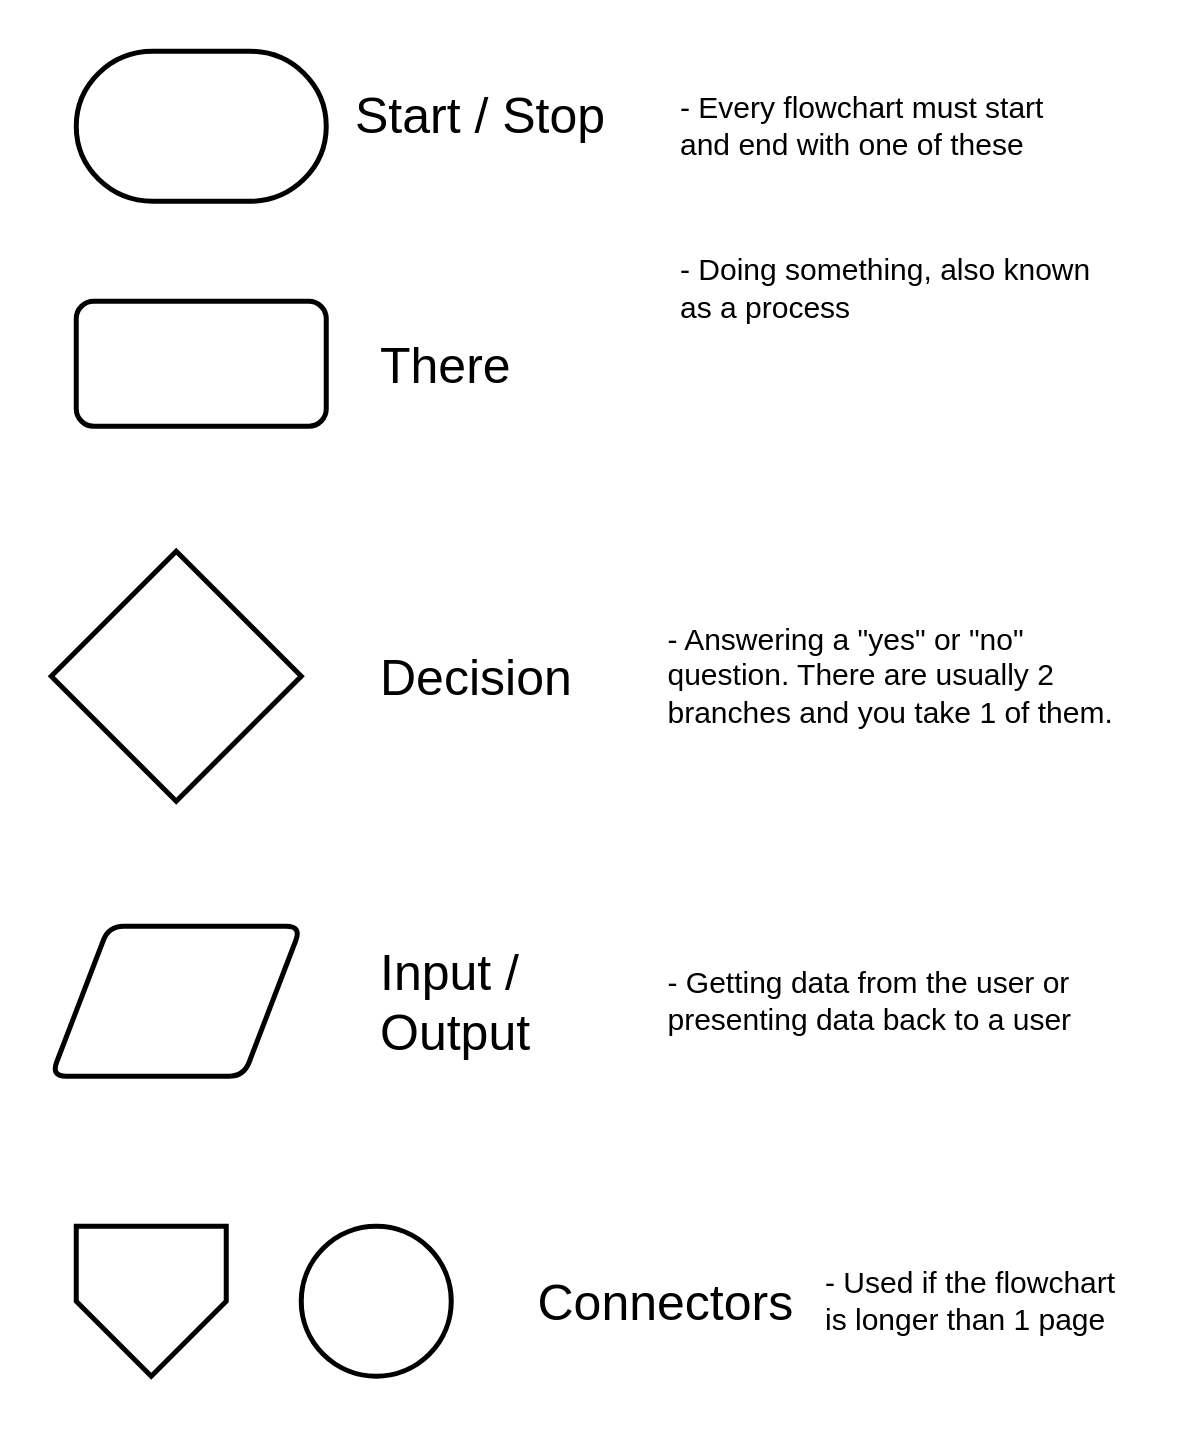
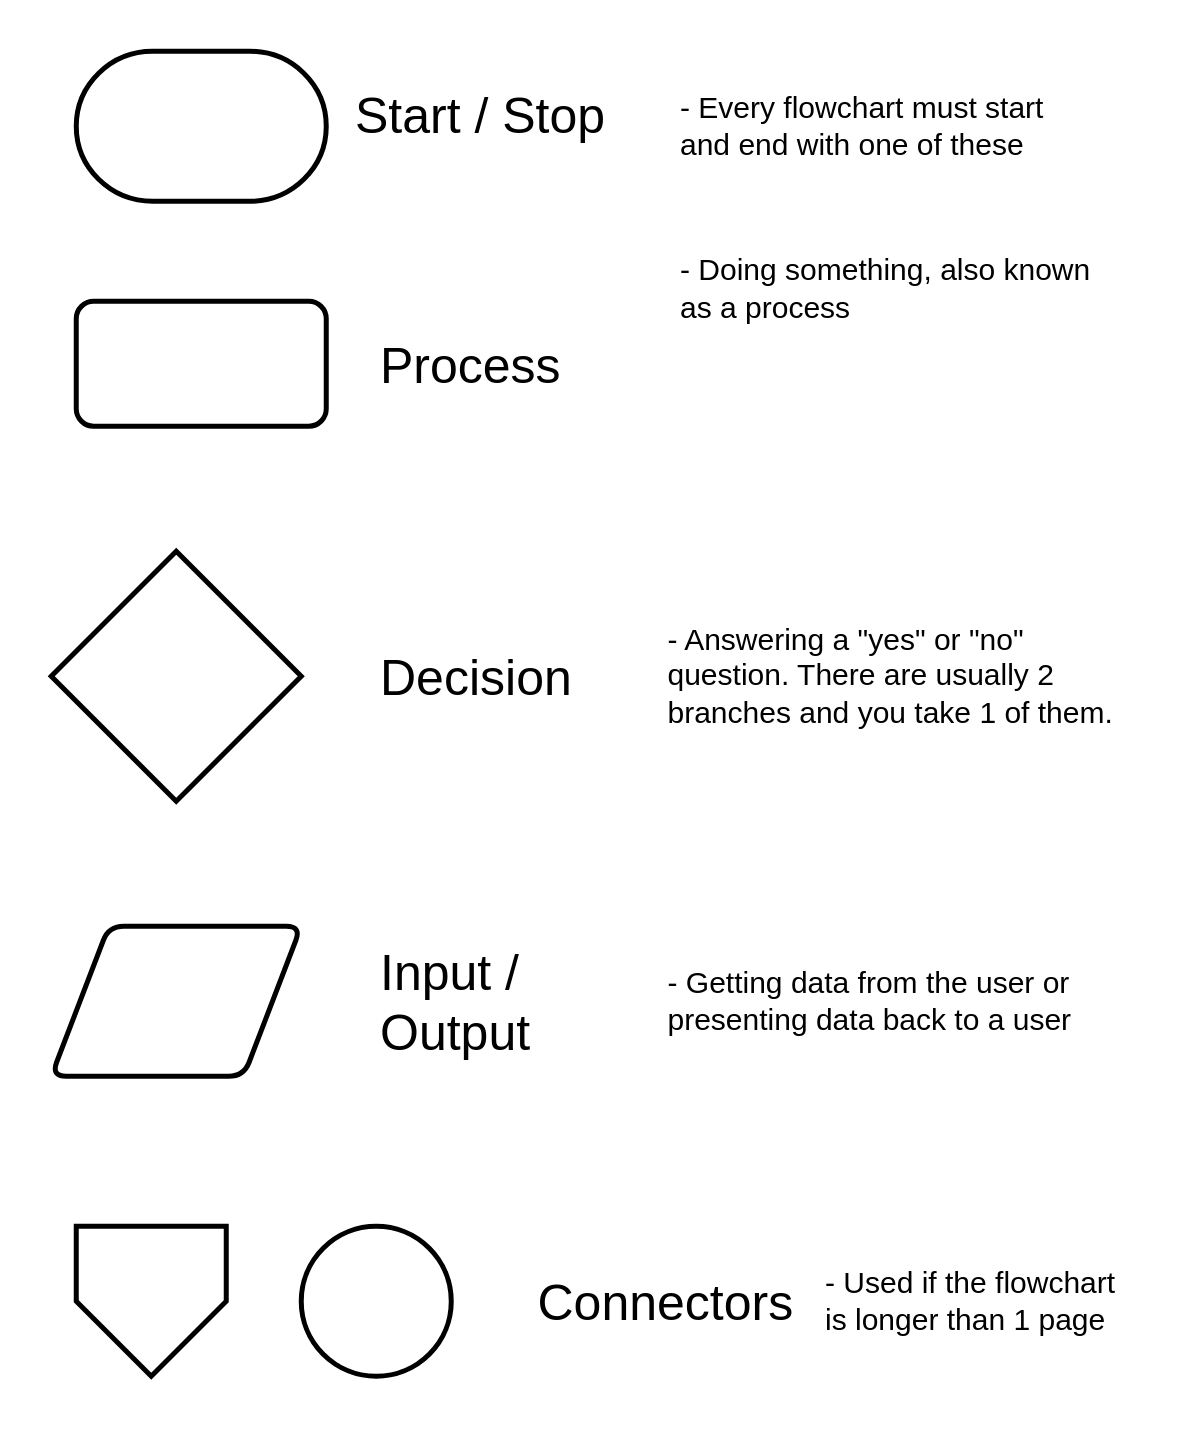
- <mxCell id="6" value="There" style="text;html=1;align=left;verticalAlign=middle;resizable=0;points=[];autosize=1;strokeColor=none;fillColor=none;fontSize=20;" vertex="1" parent="1"><mxGeometry x="150" y="130" width="90" height="30" as="geometry" /></mxCell>
+ <mxCell id="6" value="Process" style="text;html=1;align=left;verticalAlign=middle;resizable=0;points=[];autosize=1;strokeColor=none;fillColor=none;fontSize=20;" vertex="1" parent="1"><mxGeometry x="150" y="130" width="90" height="30" as="geometry" /></mxCell>
